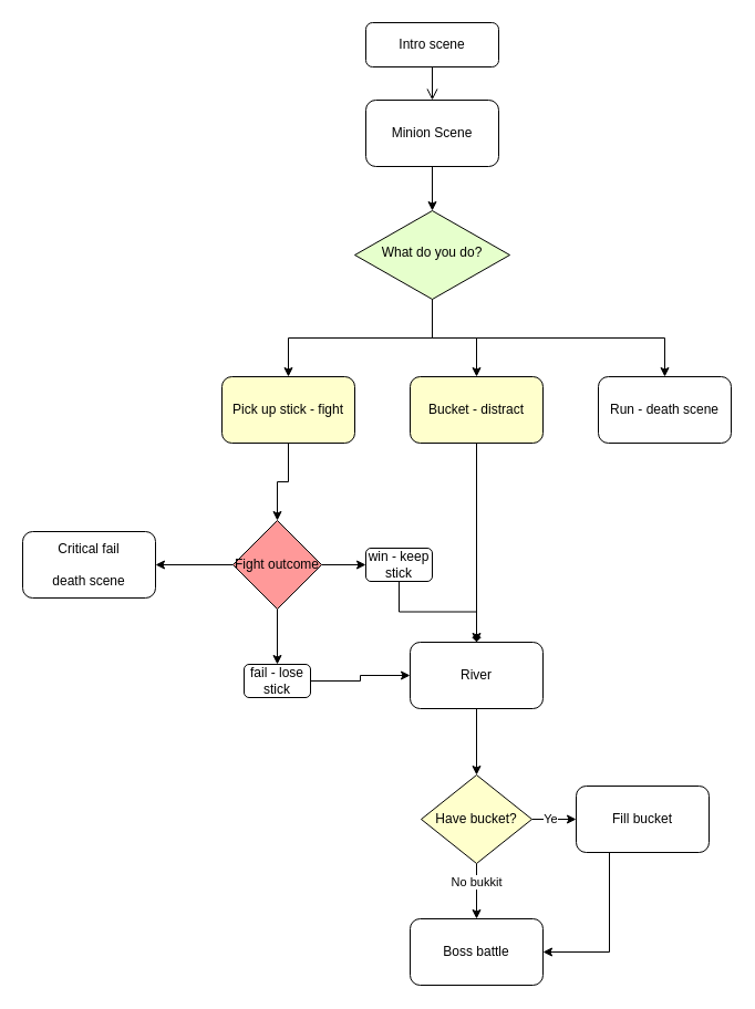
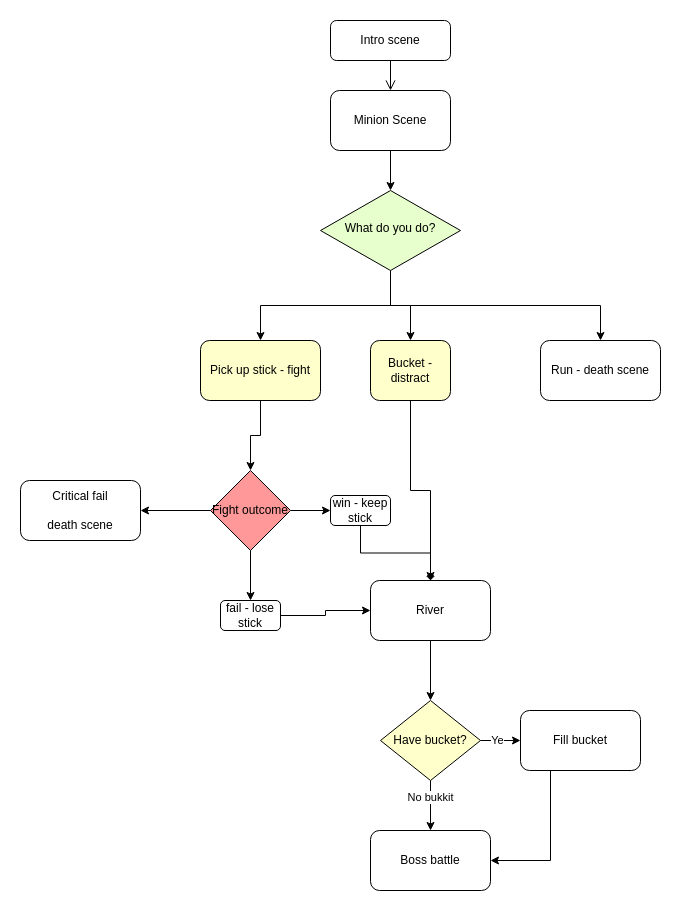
- <mxCell id="13" value="Bucket - distract" style="rounded=1;whiteSpace=wrap;html=1;fillColor=#FFFFCC;" parent="1" vertex="1"><mxGeometry x="370" y="340" width="120" height="60" as="geometry" /></mxCell>
+ <mxCell id="13" value="Bucket - distract" style="rounded=1;whiteSpace=wrap;html=1;fillColor=#FFFFCC;" parent="1" vertex="1"><mxGeometry x="370" y="340" width="80" height="60" as="geometry" /></mxCell>
